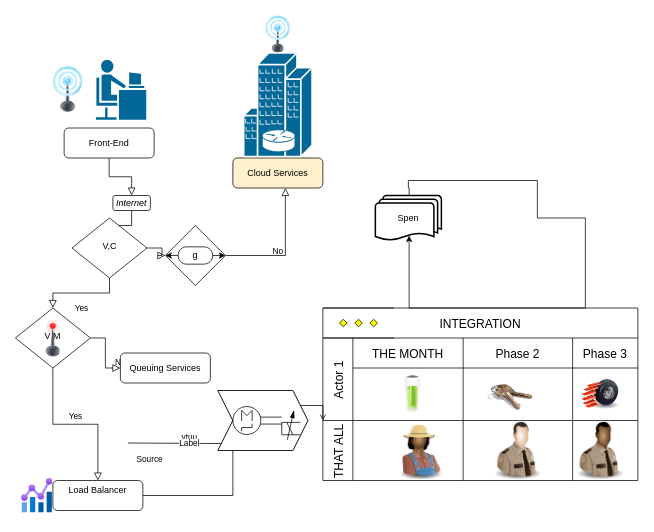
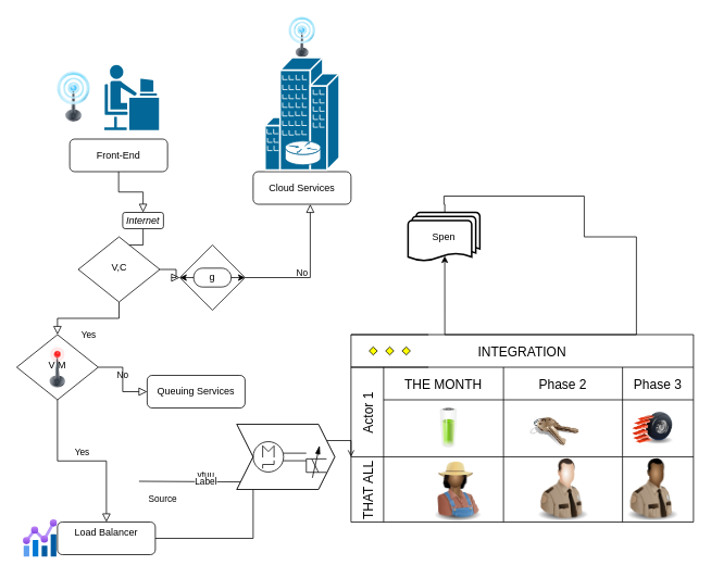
- <mxCell id="7" value="Cloud Services" style="rounded=1;whiteSpace=wrap;html=1;fontSize=12;glass=0;strokeWidth=1;shadow=0;fillColor=#fff2cc;" parent="1" vertex="1"><mxGeometry x="310" y="210" width="120" height="40" as="geometry" /></mxCell>
+ <mxCell id="7" value="Cloud Services" style="rounded=1;whiteSpace=wrap;html=1;fontSize=12;glass=0;strokeWidth=1;shadow=0;" parent="1" vertex="1"><mxGeometry x="310" y="210" width="120" height="40" as="geometry" /></mxCell>
- <mxCell id="11" value="Queuing Services" style="rounded=1;whiteSpace=wrap;html=1;fontSize=12;glass=0;strokeWidth=1;shadow=0;" parent="1" vertex="1"><mxGeometry x="160" y="470" width="120" height="40" as="geometry" /></mxCell>
+ <mxCell id="11" value="Queuing Services" style="rounded=1;whiteSpace=wrap;html=1;fontSize=12;glass=0;strokeWidth=1;shadow=0;" parent="1" vertex="1"><mxGeometry x="180" y="460" width="120" height="40" as="geometry" /></mxCell>
